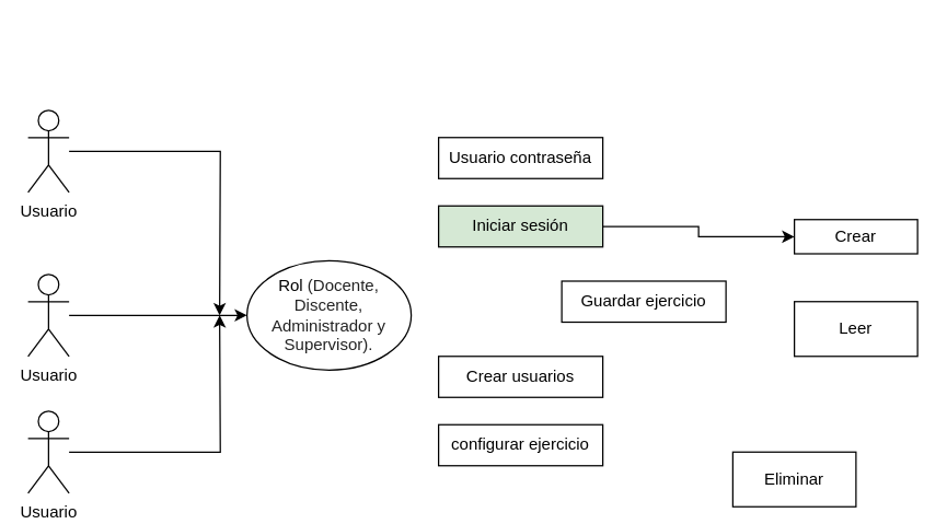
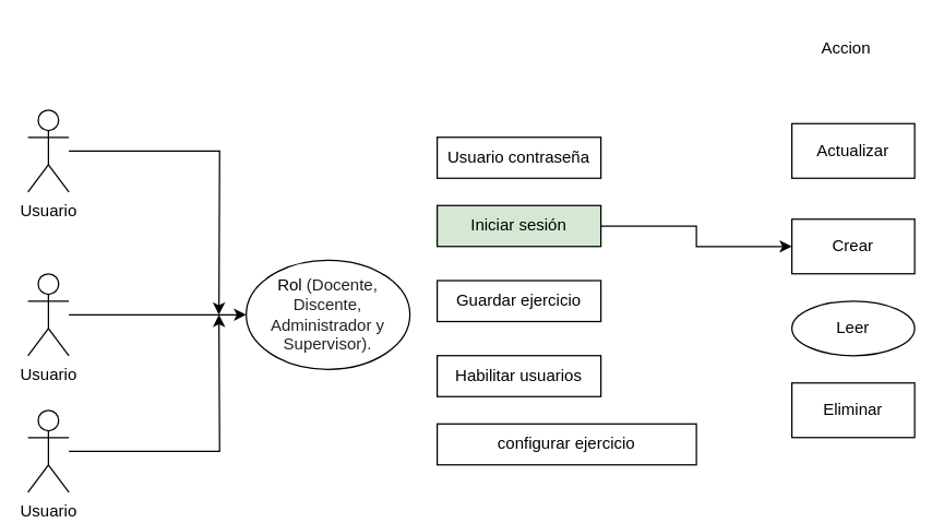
+ <mxCell id="19" value="Accion" style="text;html=1;strokeColor=none;fillColor=none;align=center;verticalAlign=middle;whiteSpace=wrap;rounded=0;" vertex="1" parent="1"><mxGeometry x="590" y="20" width="60" height="30" as="geometry" /></mxCell>
+ <mxCell id="4" value="Actualizar" style="rounded=0;whiteSpace=wrap;html=1;" parent="1" vertex="1"><mxGeometry x="580" y="90" width="90" height="40" as="geometry" /></mxCell>
- <mxCell id="7" value="Crear" style="rounded=0;whiteSpace=wrap;html=1;" parent="1" vertex="1"><mxGeometry x="580" y="160" width="90" height="25" as="geometry" /></mxCell>
+ <mxCell id="7" value="Crear" style="rounded=0;whiteSpace=wrap;html=1;" parent="1" vertex="1"><mxGeometry x="580" y="160" width="90" height="40" as="geometry" /></mxCell>
- <mxCell id="15" value="Guardar ejercicio" style="rounded=0;whiteSpace=wrap;html=1;" vertex="1" parent="1"><mxGeometry x="410" y="205" width="120" height="30" as="geometry" /></mxCell>
+ <mxCell id="15" value="Guardar ejercicio" style="rounded=0;whiteSpace=wrap;html=1;" vertex="1" parent="1"><mxGeometry x="320" y="205" width="120" height="30" as="geometry" /></mxCell>
- <mxCell id="8" value="Leer" style="rounded=0;whiteSpace=wrap;html=1;" parent="1" vertex="1"><mxGeometry x="580" y="220" width="90" height="40" as="geometry" /></mxCell>
+ <mxCell id="8" value="Leer" style="ellipse;whiteSpace=wrap;html=1;" parent="1" vertex="1"><mxGeometry x="580" y="220" width="90" height="40" as="geometry" /></mxCell>
- <mxCell id="16" value="Crear usuarios" style="rounded=0;whiteSpace=wrap;html=1;" vertex="1" parent="1"><mxGeometry x="320" y="260" width="120" height="30" as="geometry" /></mxCell>
+ <mxCell id="16" value="Habilitar usuarios" style="rounded=0;whiteSpace=wrap;html=1;" vertex="1" parent="1"><mxGeometry x="320" y="260" width="120" height="30" as="geometry" /></mxCell>
- <mxCell id="18" value="configurar ejercicio" style="rounded=0;whiteSpace=wrap;html=1;" vertex="1" parent="1"><mxGeometry x="320" y="310" width="120" height="30" as="geometry" /></mxCell>
+ <mxCell id="18" value="configurar ejercicio" style="rounded=0;whiteSpace=wrap;html=1;" vertex="1" parent="1"><mxGeometry x="320" y="310" width="190" height="30" as="geometry" /></mxCell>
- <mxCell id="9" value="Eliminar" style="rounded=0;whiteSpace=wrap;html=1;" parent="1" vertex="1"><mxGeometry x="535" y="330" width="90" height="40" as="geometry" /></mxCell>
+ <mxCell id="9" value="Eliminar" style="rounded=0;whiteSpace=wrap;html=1;" parent="1" vertex="1"><mxGeometry x="580" y="280" width="90" height="40" as="geometry" /></mxCell>
